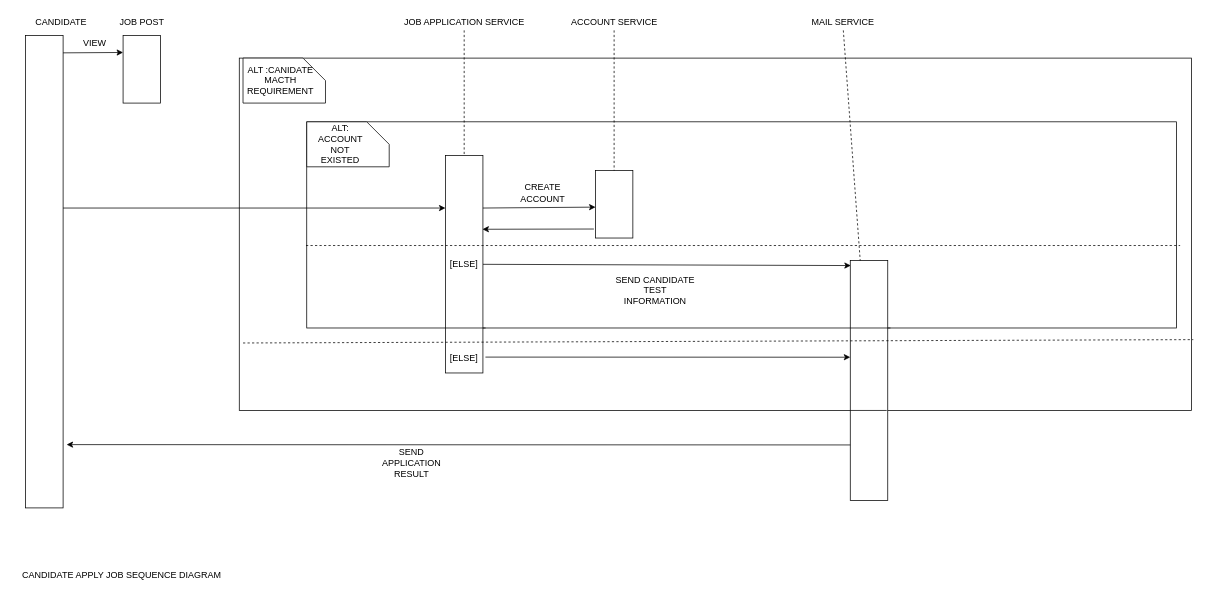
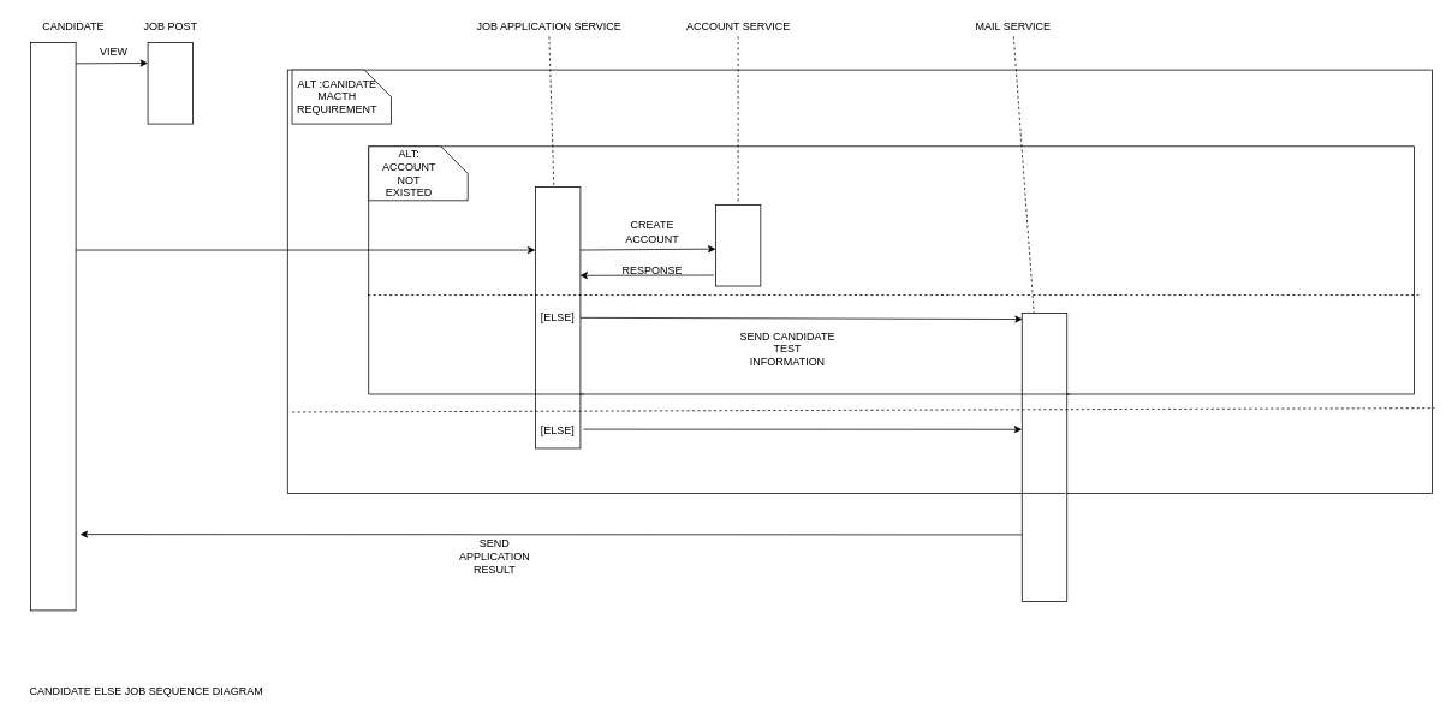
- <mxCell id="20" value="JOB APPLICATION SERVICE" style="text;html=1;align=center;verticalAlign=middle;resizable=0;points=[];autosize=1;" vertex="1" parent="1"><mxGeometry x="528" y="20" width="180" height="20" as="geometry" /></mxCell>
+ <mxCell id="20" value="JOB APPLICATION SERVICE" style="text;html=1;align=center;verticalAlign=middle;resizable=0;points=[];autosize=1;" vertex="1" parent="1"><mxGeometry x="518" y="20" width="180" height="20" as="geometry" /></mxCell>
+ <mxCell id="33" value="RESPONSE" style="text;html=1;strokeColor=none;fillColor=none;align=center;verticalAlign=middle;whiteSpace=wrap;rounded=0;" vertex="1" parent="1"><mxGeometry x="703" y="289.5" width="40" height="20" as="geometry" /></mxCell>
- <mxCell id="39" value="CANDIDATE APPLY JOB SEQUENCE DIAGRAM" style="text;html=1;strokeColor=none;fillColor=none;align=center;verticalAlign=middle;whiteSpace=wrap;rounded=0;" vertex="1" parent="1"><mxGeometry x="20" y="757" width="283" height="20" as="geometry" /></mxCell>
+ <mxCell id="39" value="CANDIDATE ELSE JOB SEQUENCE DIAGRAM" style="text;html=1;strokeColor=none;fillColor=none;align=center;verticalAlign=middle;whiteSpace=wrap;rounded=0;" vertex="1" parent="1"><mxGeometry x="20" y="757" width="283" height="20" as="geometry" /></mxCell>
